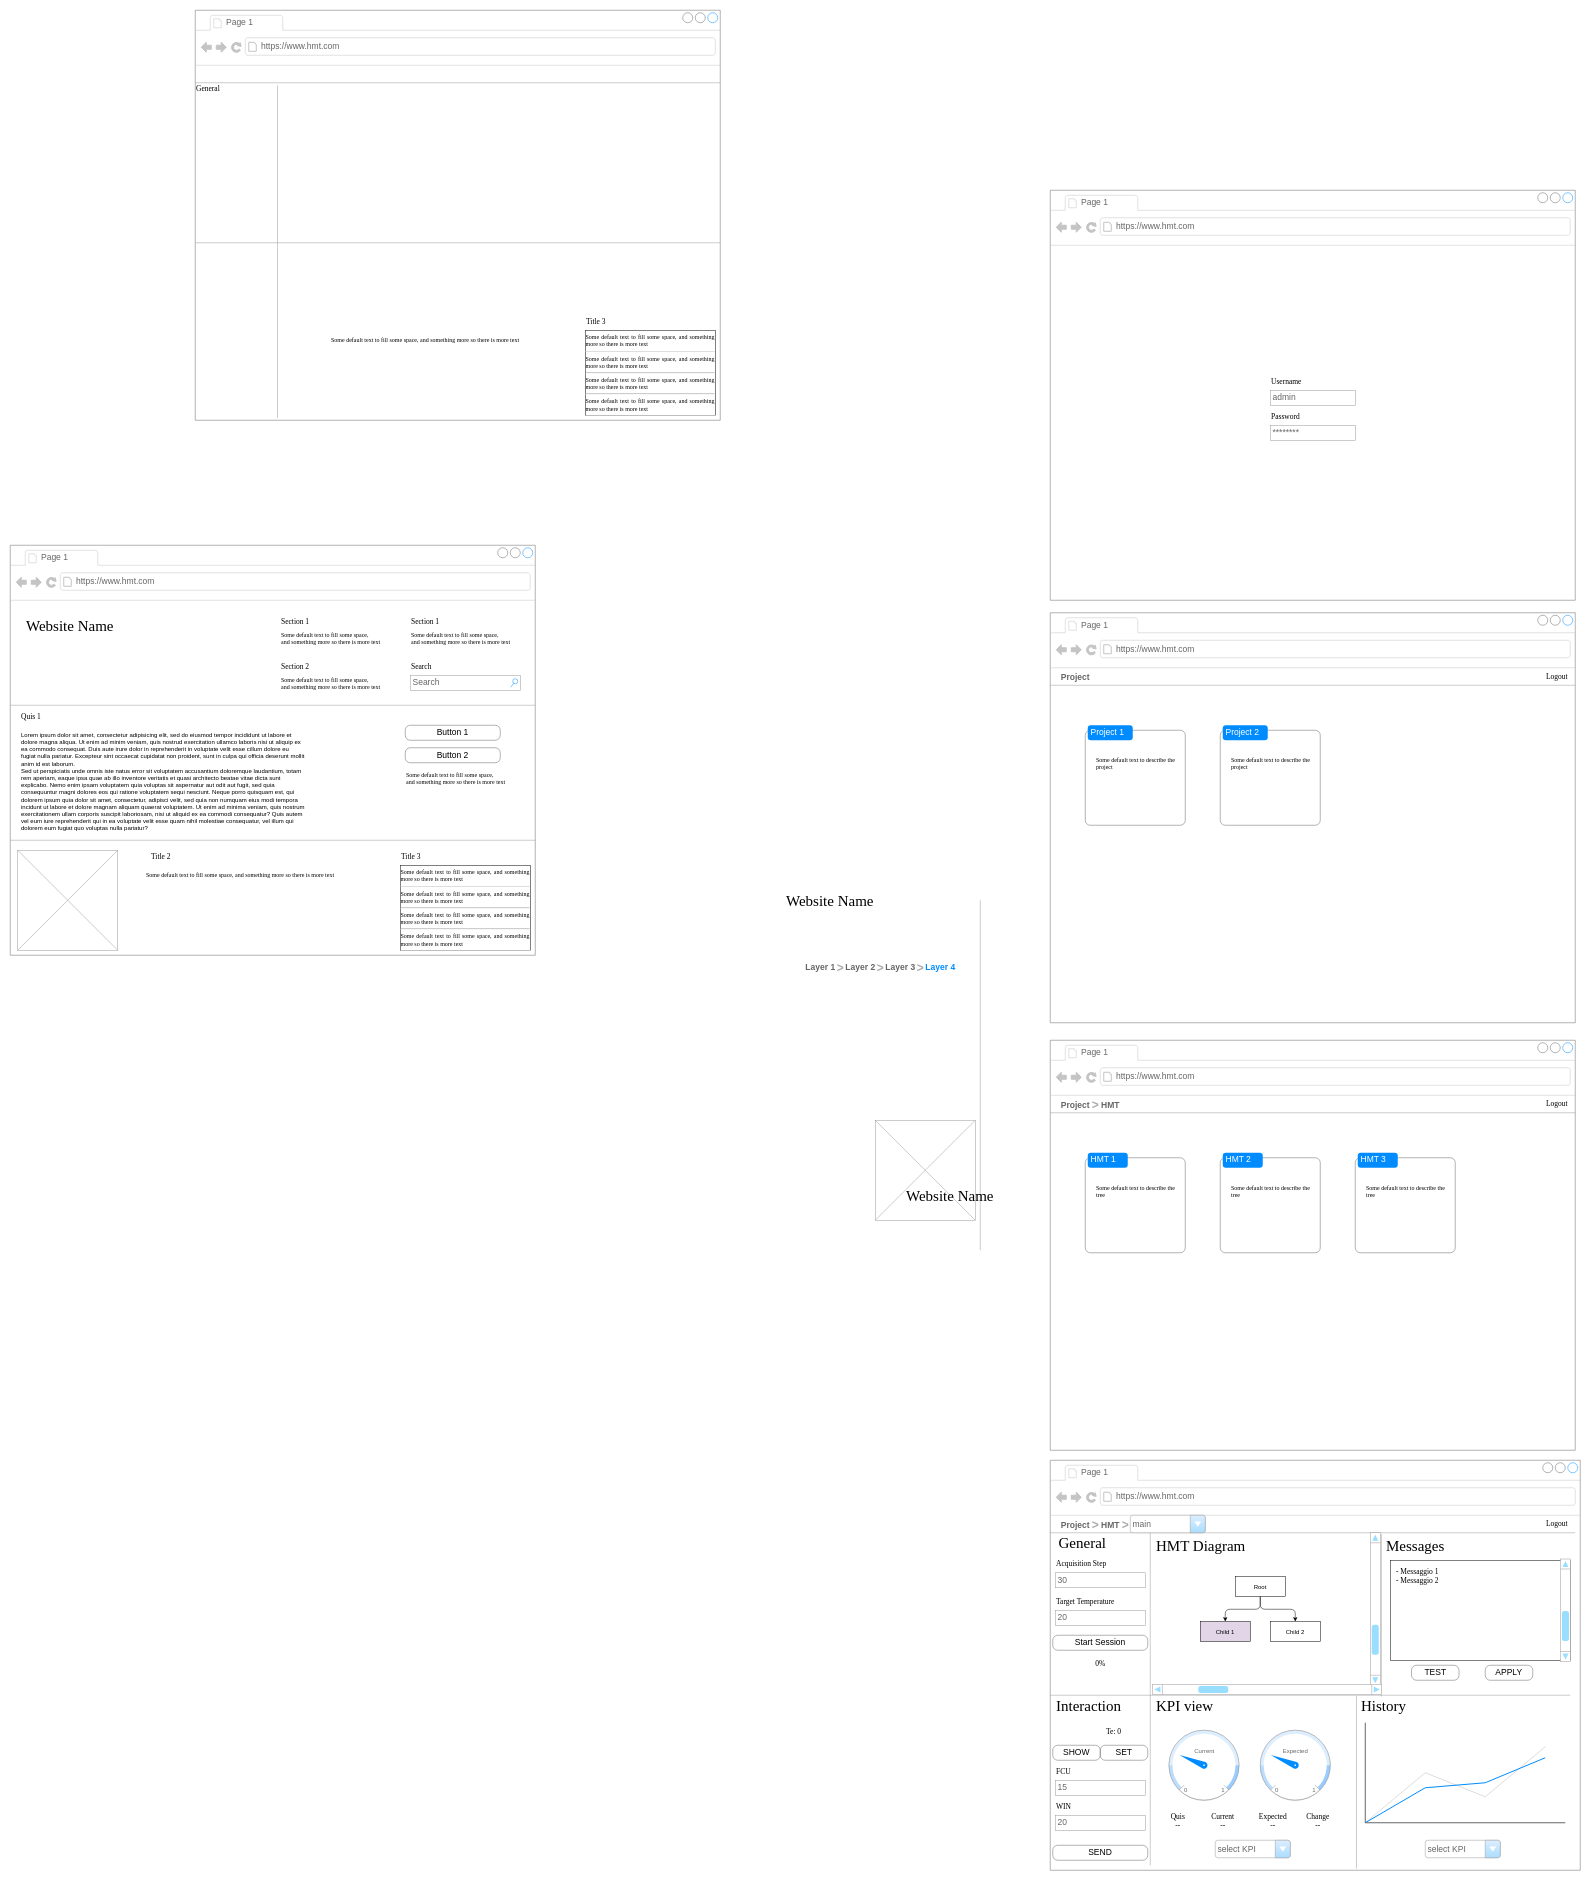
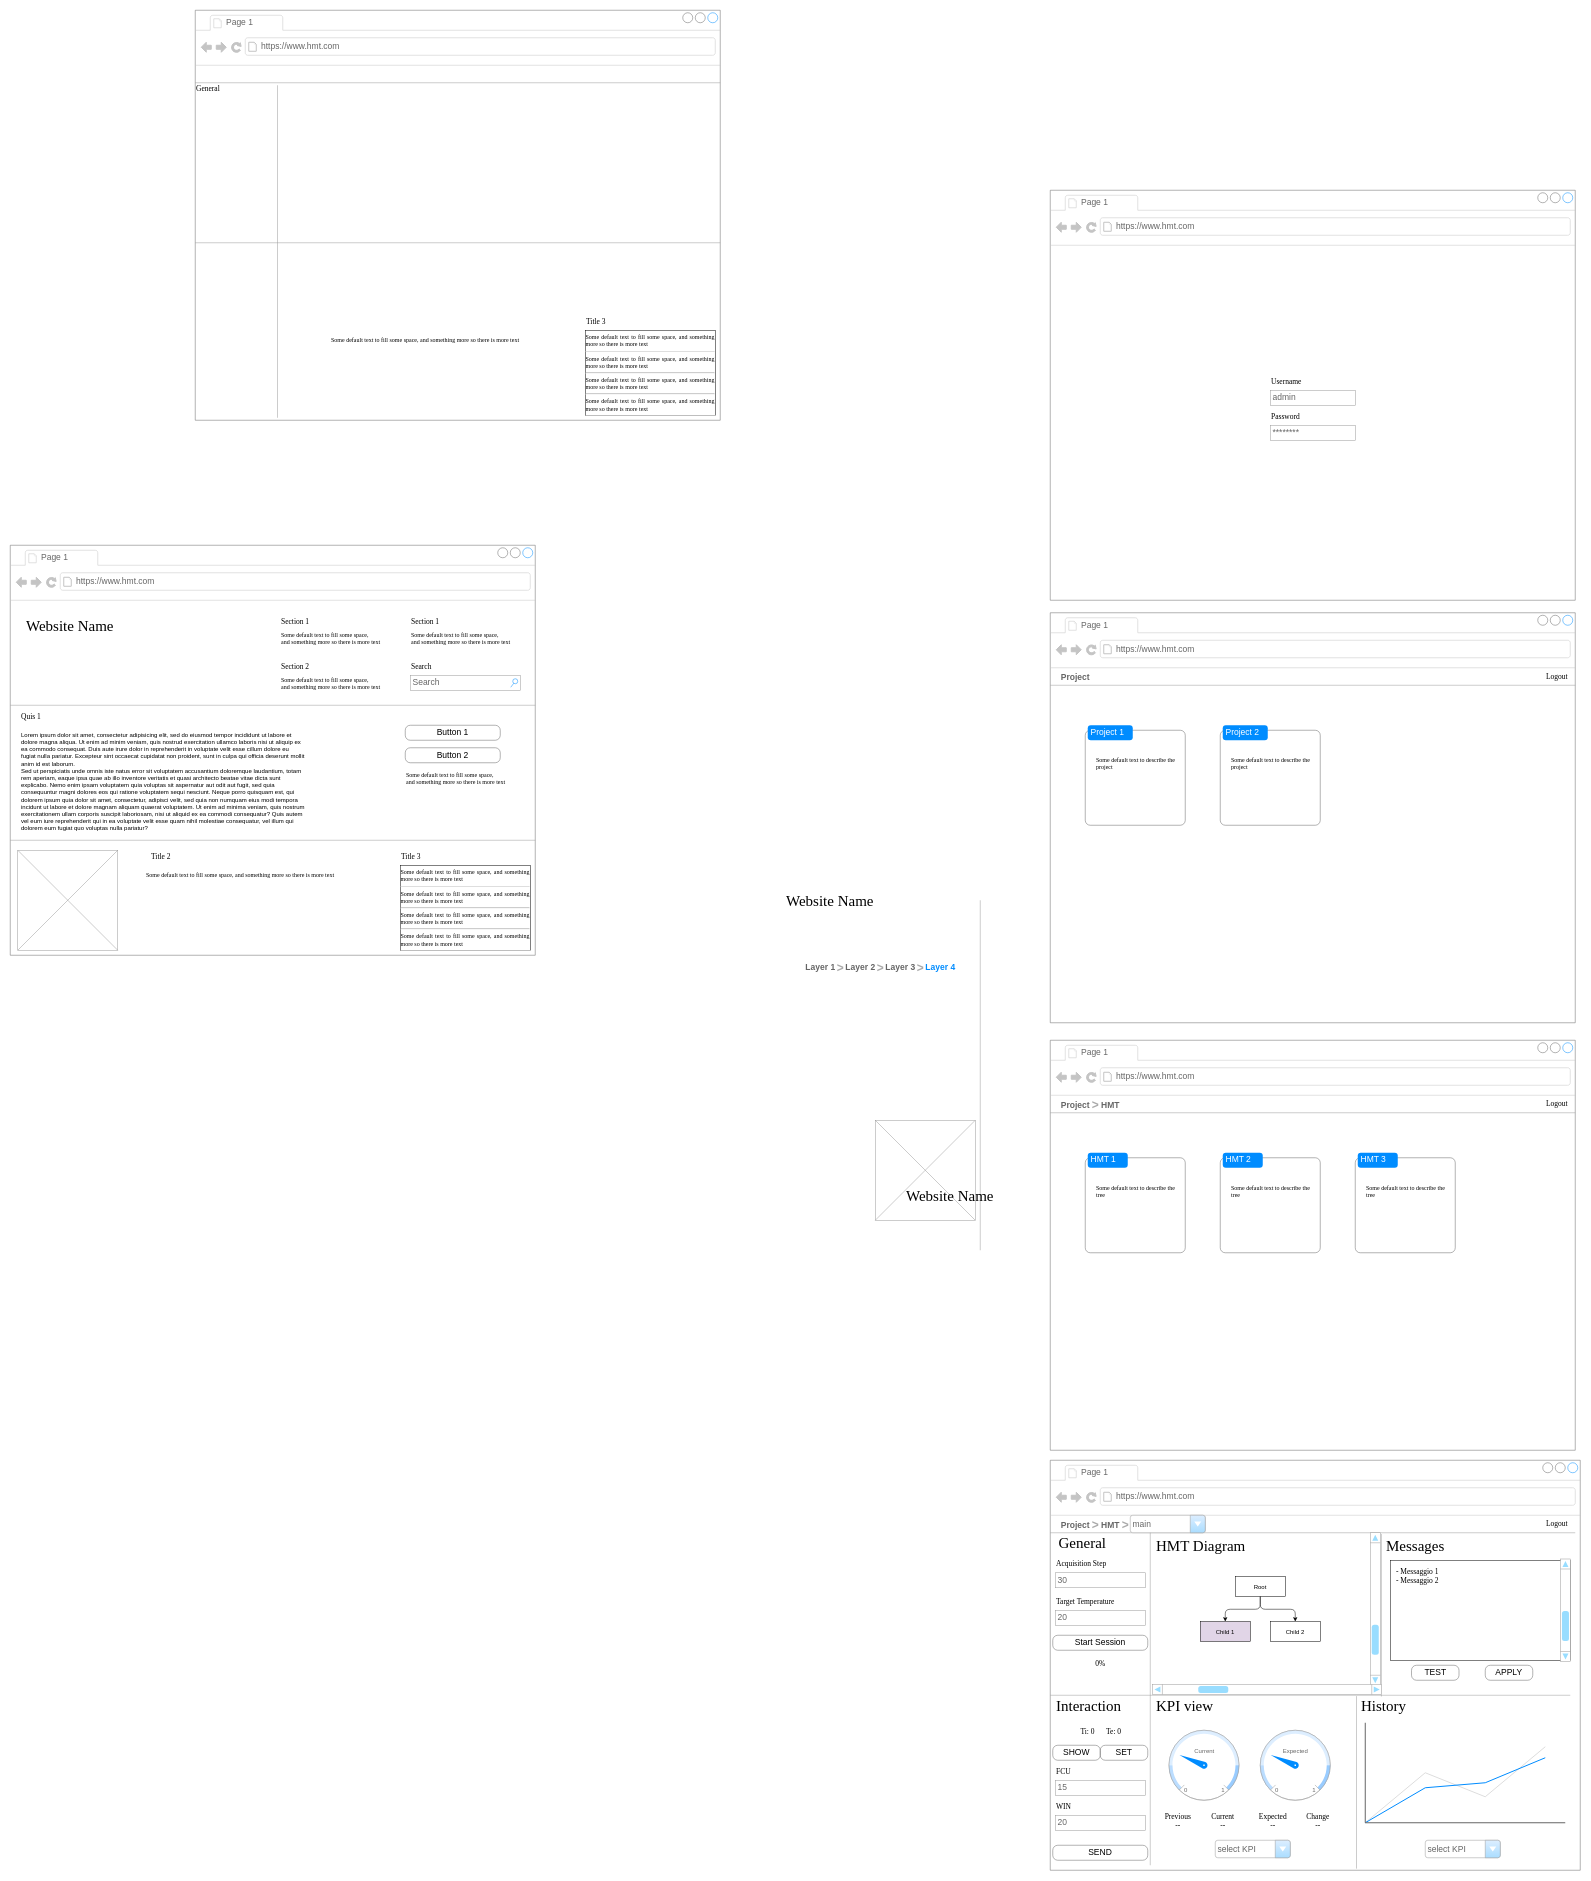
+ <mxCell id="110" value="Ti: 0" style="text;html=1;points=[];align=right;verticalAlign=top;spacingTop=-4;fontSize=15;fontFamily=Verdana" vertex="1" parent="82"><mxGeometry y="530" width="90" height="30" as="geometry" /></mxCell>
- <mxCell id="120" value="Quis&lt;br&gt;--" style="text;html=1;points=[];align=center;verticalAlign=top;spacingTop=-4;fontSize=15;fontFamily=Verdana" vertex="1" parent="82"><mxGeometry x="210" y="700" width="90" height="50" as="geometry" /></mxCell>
+ <mxCell id="120" value="Previous&lt;br&gt;--" style="text;html=1;points=[];align=center;verticalAlign=top;spacingTop=-4;fontSize=15;fontFamily=Verdana" vertex="1" parent="82"><mxGeometry x="210" y="700" width="90" height="50" as="geometry" /></mxCell>
